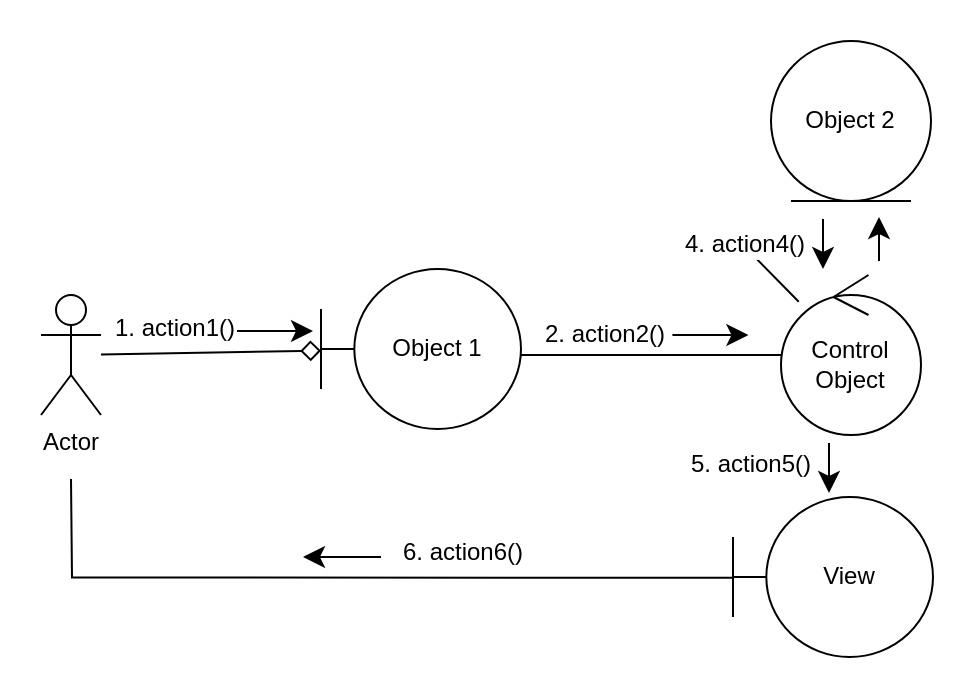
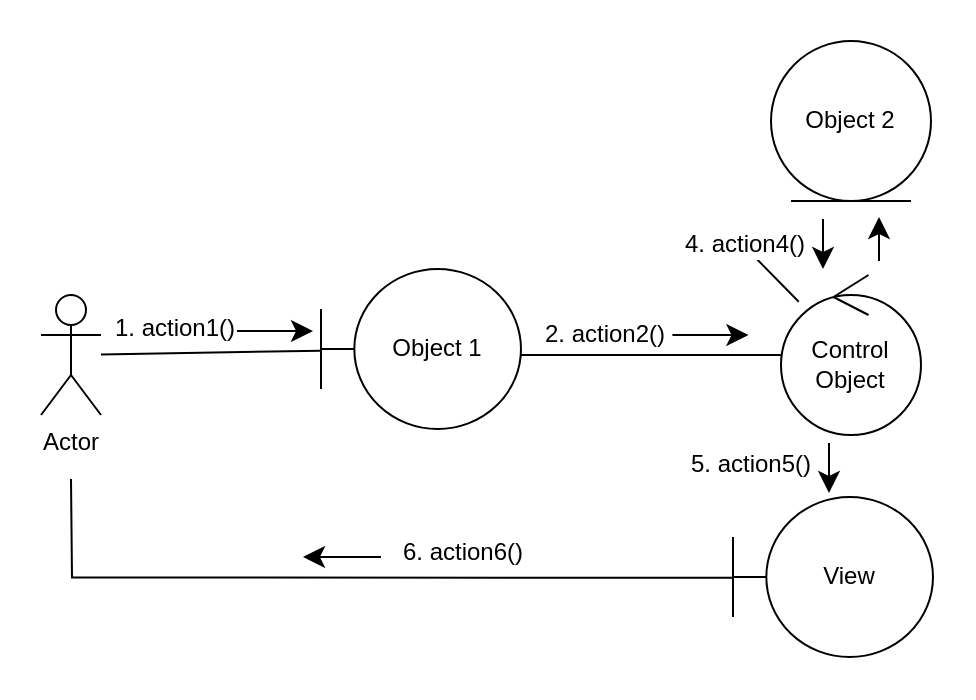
- <mxCell id="2" style="edgeStyle=none;curved=1;rounded=0;orthogonalLoop=1;jettySize=auto;html=1;fontSize=12;startSize=8;endSize=8;endArrow=diamond;endFill=0;" edge="1" parent="1" source="4" target="10"><mxGeometry relative="1" as="geometry" /></mxCell>
+ <mxCell id="2" style="edgeStyle=none;curved=1;rounded=0;orthogonalLoop=1;jettySize=auto;html=1;fontSize=12;startSize=8;endSize=8;endArrow=none;endFill=0;" edge="1" parent="1" source="4" target="10"><mxGeometry relative="1" as="geometry" /></mxCell>
